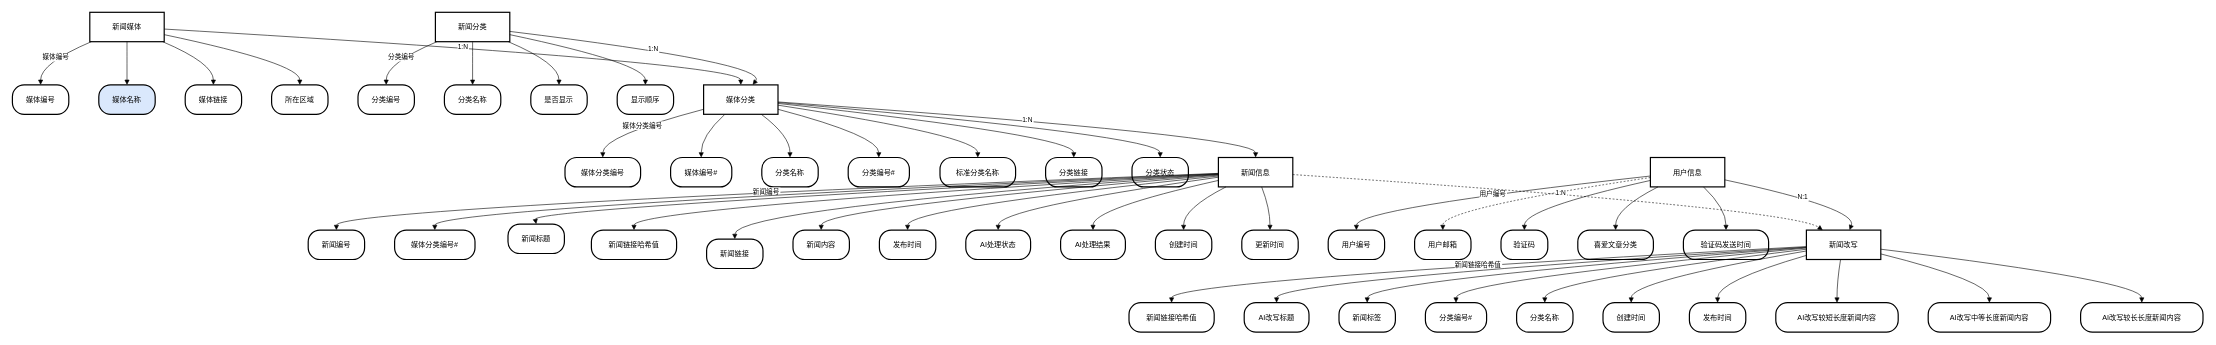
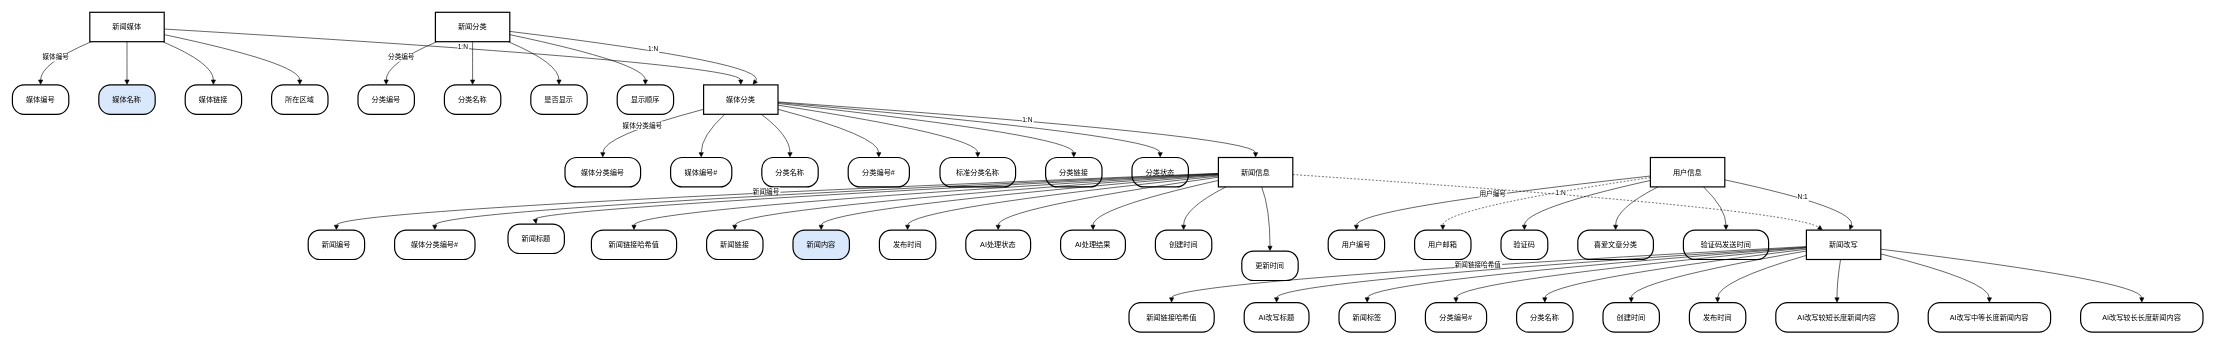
- <mxCell id="26" value="新闻内容" style="rounded=1;arcSize=40;strokeWidth=2" vertex="1" parent="1"><mxGeometry x="1321" y="383" width="94" height="49" as="geometry" /></mxCell>
+ <mxCell id="26" value="新闻内容" style="rounded=1;arcSize=40;strokeWidth=2;fillColor=#dae8fc;" vertex="1" parent="1"><mxGeometry x="1321" y="383" width="94" height="49" as="geometry" /></mxCell>
- <mxCell id="31" value="更新时间" style="rounded=1;arcSize=40;strokeWidth=2" vertex="1" parent="1"><mxGeometry x="2069" y="383" width="94" height="49" as="geometry" /></mxCell>
+ <mxCell id="31" value="更新时间" style="rounded=1;arcSize=40;strokeWidth=2" vertex="1" parent="1"><mxGeometry x="2069" y="418" width="94" height="49" as="geometry" /></mxCell>
- <mxCell id="25" value="新闻链接" style="rounded=1;arcSize=40;strokeWidth=2" vertex="1" parent="1"><mxGeometry x="1177" y="398" width="94" height="49" as="geometry" /></mxCell>
+ <mxCell id="25" value="新闻链接" style="rounded=1;arcSize=40;strokeWidth=2" vertex="1" parent="1"><mxGeometry x="1177" y="383" width="94" height="49" as="geometry" /></mxCell>
